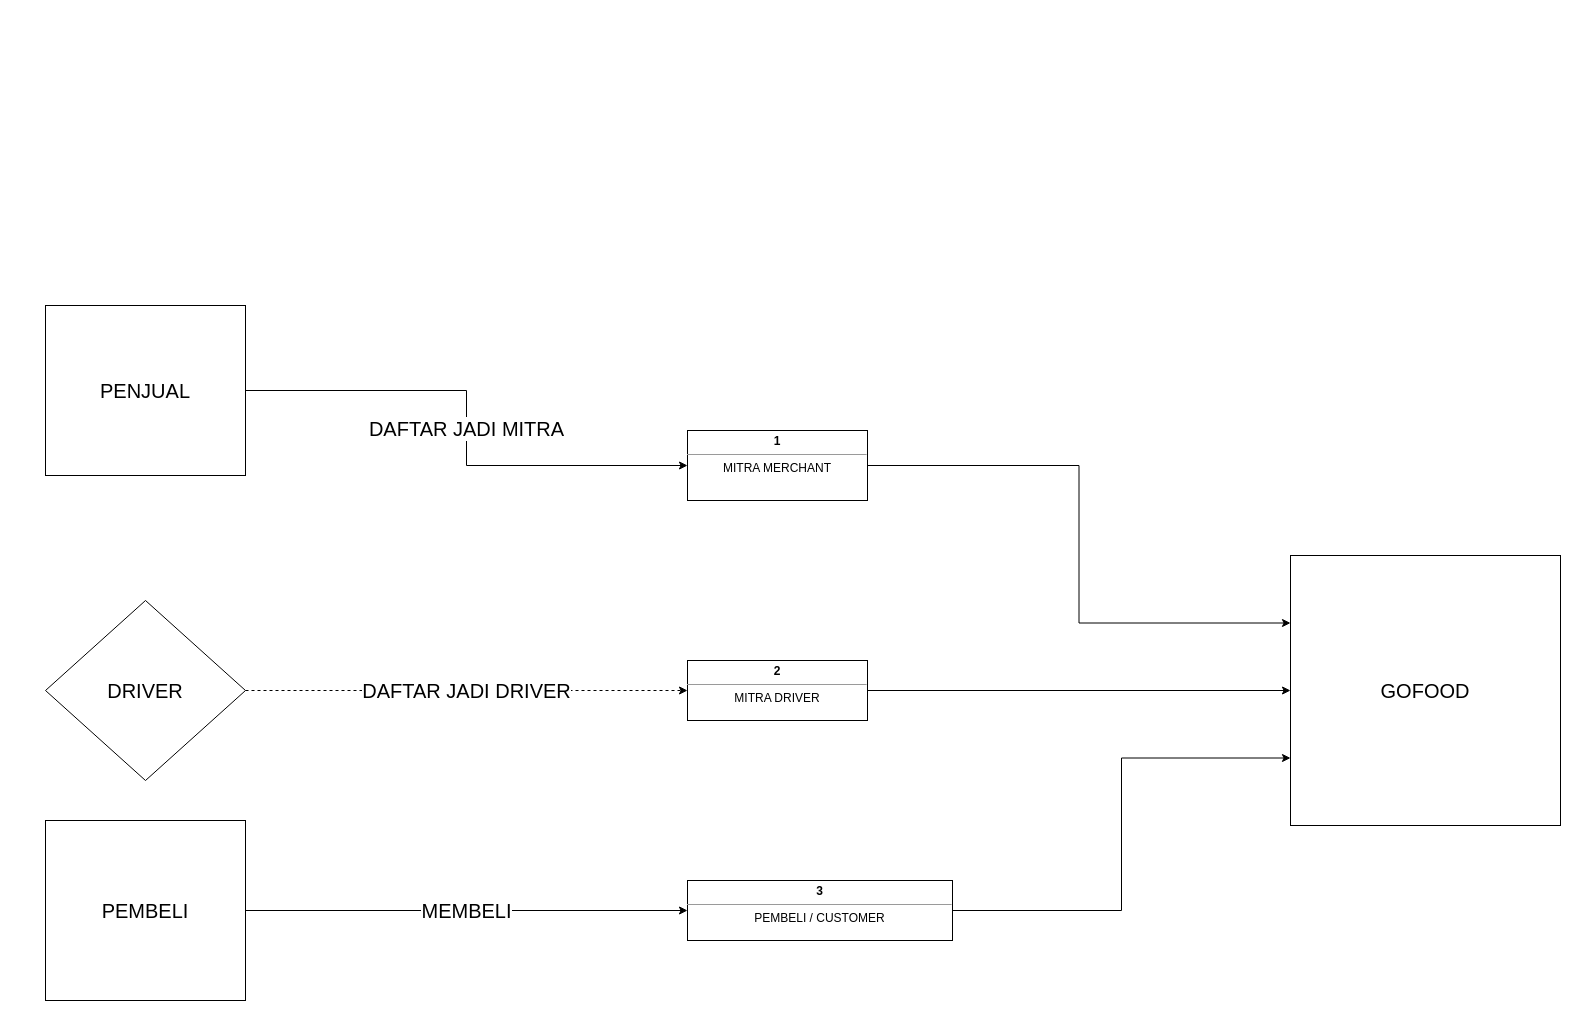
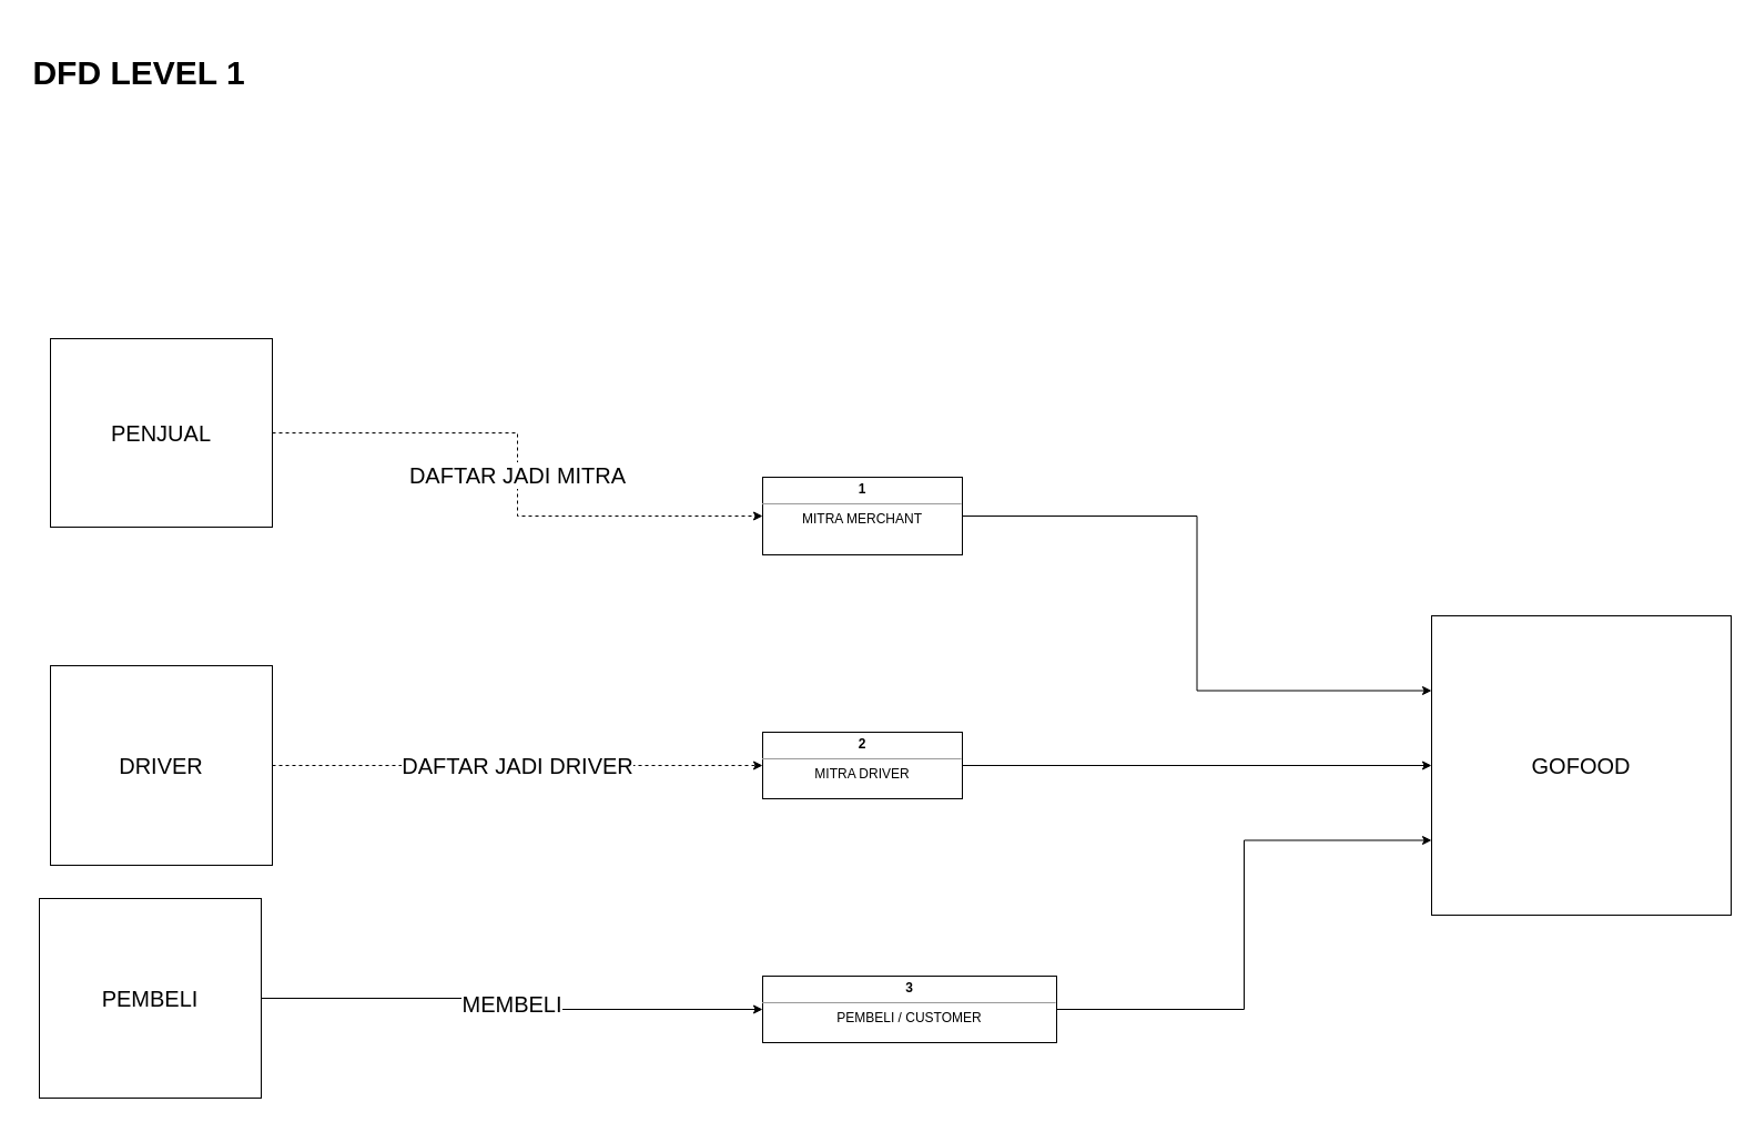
+ <mxCell id="7" value="DFD LEVEL 1" style="text;html=1;strokeColor=none;fillColor=none;align=center;verticalAlign=middle;whiteSpace=wrap;rounded=0;fontSize=30;fontStyle=1" parent="1" vertex="1"><mxGeometry x="20" y="20" width="210" height="90" as="geometry" /></mxCell>
- <mxCell id="8" value="DAFTAR JADI MITRA" style="edgeStyle=orthogonalEdgeStyle;rounded=0;orthogonalLoop=1;jettySize=auto;html=1;exitX=1;exitY=0.5;exitDx=0;exitDy=0;entryX=0;entryY=0.5;entryDx=0;entryDy=0;fontSize=20;" edge="1" parent="1" source="9" target="4"><mxGeometry relative="1" as="geometry" /></mxCell>
+ <mxCell id="8" value="DAFTAR JADI MITRA" style="edgeStyle=orthogonalEdgeStyle;rounded=0;orthogonalLoop=1;jettySize=auto;html=1;exitX=1;exitY=0.5;exitDx=0;exitDy=0;entryX=0;entryY=0.5;entryDx=0;entryDy=0;fontSize=20;dashed=1;" edge="1" parent="1" source="9" target="4"><mxGeometry relative="1" as="geometry" /></mxCell>
- <mxCell id="13" value="DRIVER" style="rhombus;whiteSpace=wrap;html=1;fontSize=20;" parent="1" vertex="1"><mxGeometry x="45" y="600" width="200" height="180" as="geometry" /></mxCell>
+ <mxCell id="13" value="DRIVER" style="rounded=0;whiteSpace=wrap;html=1;fontSize=20;" parent="1" vertex="1"><mxGeometry x="45" y="600" width="200" height="180" as="geometry" /></mxCell>
- <mxCell id="15" value="PEMBELI" style="rounded=0;whiteSpace=wrap;html=1;fontSize=20;" parent="1" vertex="1"><mxGeometry x="45" y="820" width="200" height="180" as="geometry" /></mxCell>
+ <mxCell id="15" value="PEMBELI" style="rounded=0;whiteSpace=wrap;html=1;fontSize=20;" parent="1" vertex="1"><mxGeometry x="35" y="810" width="200" height="180" as="geometry" /></mxCell>
